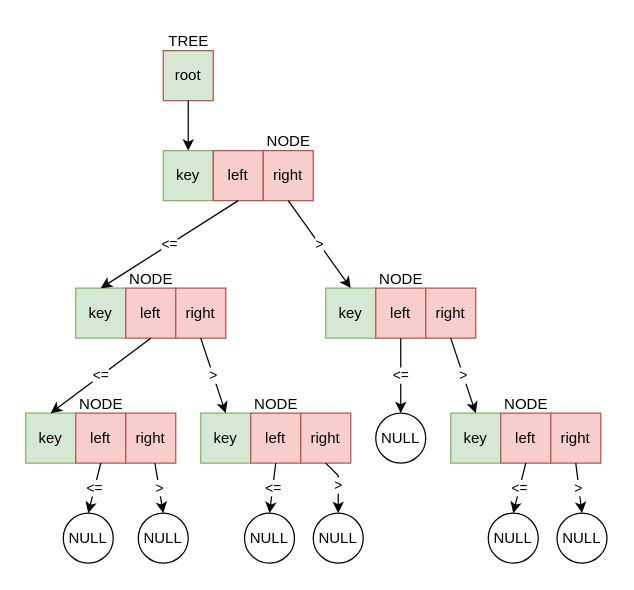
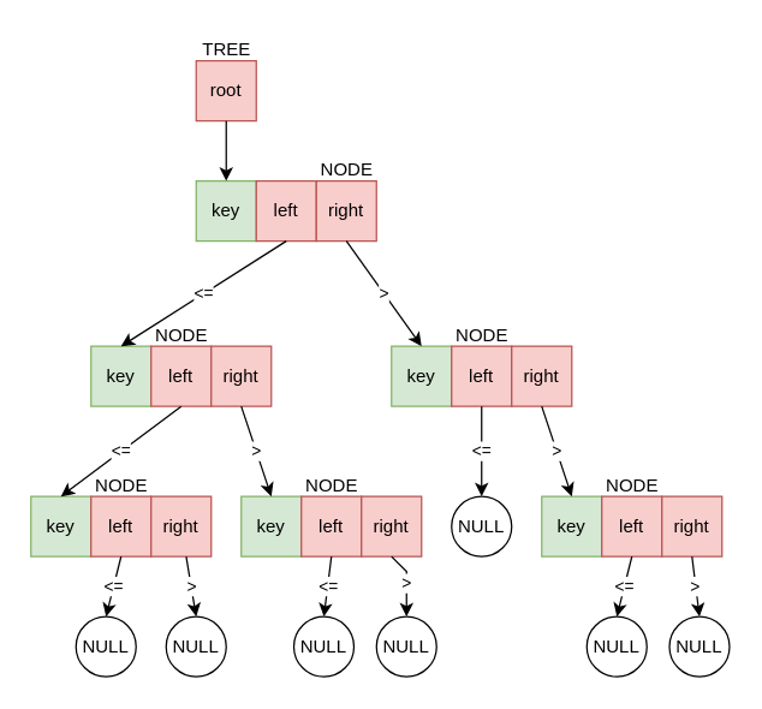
- <mxCell id="3" value="root" style="rounded=0;whiteSpace=wrap;html=1;fillColor=#d5e8d4;strokeColor=#b85450;" vertex="1" parent="2"><mxGeometry x="10" y="20" width="40" height="40" as="geometry" /></mxCell>
+ <mxCell id="3" value="root" style="rounded=0;whiteSpace=wrap;html=1;fillColor=#f8cecc;strokeColor=#b85450;" vertex="1" parent="2"><mxGeometry x="10" y="20" width="40" height="40" as="geometry" /></mxCell>
